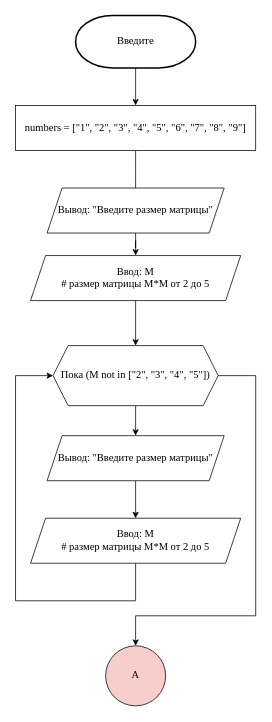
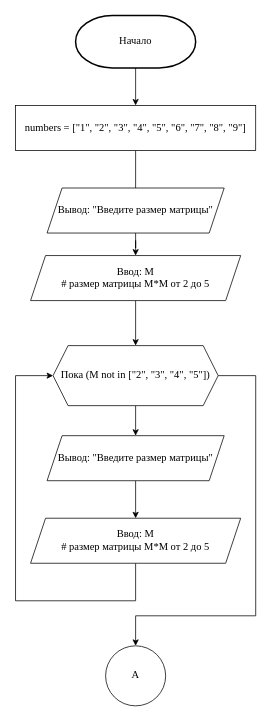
- <mxCell id="3" value="&lt;font style=&quot;font-size: 14px;&quot; face=&quot;Times New Roman&quot;&gt;Введите&lt;/font&gt;" style="strokeWidth=2;html=1;shape=mxgraph.flowchart.terminator;whiteSpace=wrap;" parent="1" vertex="1"><mxGeometry x="100" y="20" width="160" height="70" as="geometry" /></mxCell>
+ <mxCell id="3" value="&lt;font style=&quot;font-size: 14px;&quot; face=&quot;Times New Roman&quot;&gt;Начало&lt;/font&gt;" style="strokeWidth=2;html=1;shape=mxgraph.flowchart.terminator;whiteSpace=wrap;" parent="1" vertex="1"><mxGeometry x="100" y="20" width="160" height="70" as="geometry" /></mxCell>
- <mxCell id="17" value="A" style="ellipse;whiteSpace=wrap;html=1;aspect=fixed;fontFamily=Times New Roman;fontSize=14;fillColor=#f8cecc;" parent="1" vertex="1"><mxGeometry x="140" y="860" width="80" height="80" as="geometry" /></mxCell>
+ <mxCell id="17" value="A" style="ellipse;whiteSpace=wrap;html=1;aspect=fixed;fontFamily=Times New Roman;fontSize=14;" parent="1" vertex="1"><mxGeometry x="140" y="860" width="80" height="80" as="geometry" /></mxCell>
